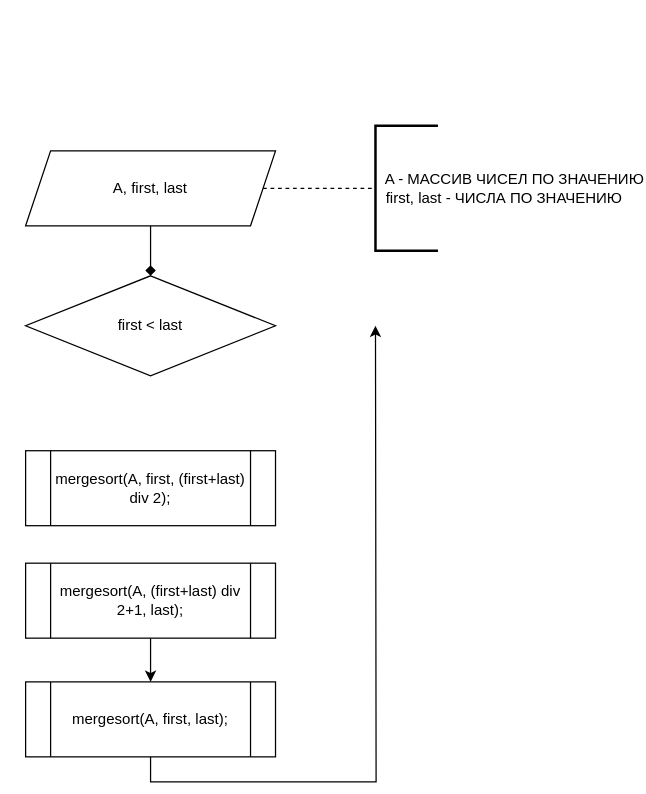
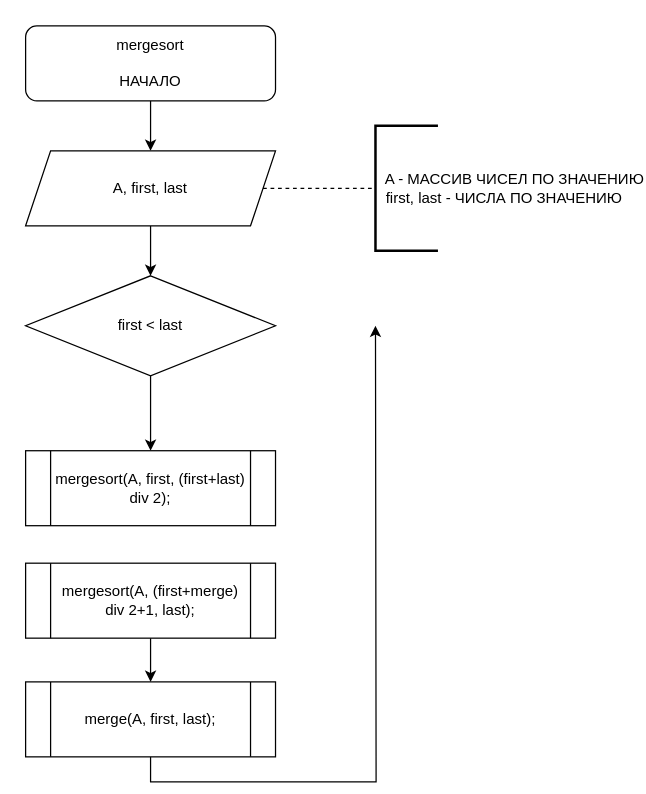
+ <mxCell id="3" value="mergesort&lt;br&gt;&lt;br&gt;НАЧАЛО" style="rounded=1;whiteSpace=wrap;html=1;" vertex="1" parent="1"><mxGeometry x="20" y="20" width="200" height="60" as="geometry" /></mxCell>
+ <mxCell id="2" style="edgeStyle=orthogonalEdgeStyle;rounded=0;orthogonalLoop=1;jettySize=auto;html=1;exitX=0.5;exitY=1;exitDx=0;exitDy=0;entryX=0.5;entryY=0;entryDx=0;entryDy=0;" edge="1" parent="1" source="3" target="5"><mxGeometry relative="1" as="geometry"><mxPoint x="120" y="130" as="targetPoint" /></mxGeometry></mxCell>
- <mxCell id="4" style="edgeStyle=orthogonalEdgeStyle;rounded=0;orthogonalLoop=1;jettySize=auto;html=1;exitX=0.5;exitY=1;exitDx=0;exitDy=0;entryX=0.5;entryY=0;entryDx=0;entryDy=0;endArrow=diamond;" edge="1" parent="1" source="5" target="9"><mxGeometry relative="1" as="geometry" /></mxCell>
+ <mxCell id="4" style="edgeStyle=orthogonalEdgeStyle;rounded=0;orthogonalLoop=1;jettySize=auto;html=1;exitX=0.5;exitY=1;exitDx=0;exitDy=0;entryX=0.5;entryY=0;entryDx=0;entryDy=0;" edge="1" parent="1" source="5" target="9"><mxGeometry relative="1" as="geometry" /></mxCell>
+ <mxCell id="8" style="edgeStyle=orthogonalEdgeStyle;rounded=0;orthogonalLoop=1;jettySize=auto;html=1;exitX=0.5;exitY=1;exitDx=0;exitDy=0;entryX=0.5;entryY=0;entryDx=0;entryDy=0;" edge="1" parent="1" source="9" target="10"><mxGeometry relative="1" as="geometry"><mxPoint x="120" y="340" as="sourcePoint" /></mxGeometry></mxCell>
- <mxCell id="12" value="mergesort(A, (first+last) div 2+1, last);" style="shape=process;whiteSpace=wrap;html=1;backgroundOutline=1;" vertex="1" parent="1"><mxGeometry x="20" y="450" width="200" height="60" as="geometry" /></mxCell>
+ <mxCell id="12" value="mergesort(A, (first+merge) div 2+1, last);" style="shape=process;whiteSpace=wrap;html=1;backgroundOutline=1;" vertex="1" parent="1"><mxGeometry x="20" y="450" width="200" height="60" as="geometry" /></mxCell>
- <mxCell id="14" value="mergesort(A, first, last);" style="shape=process;whiteSpace=wrap;html=1;backgroundOutline=1;" vertex="1" parent="1"><mxGeometry x="20" y="545" width="200" height="60" as="geometry" /></mxCell>
+ <mxCell id="14" value="merge(A, first, last);" style="shape=process;whiteSpace=wrap;html=1;backgroundOutline=1;" vertex="1" parent="1"><mxGeometry x="20" y="545" width="200" height="60" as="geometry" /></mxCell>
